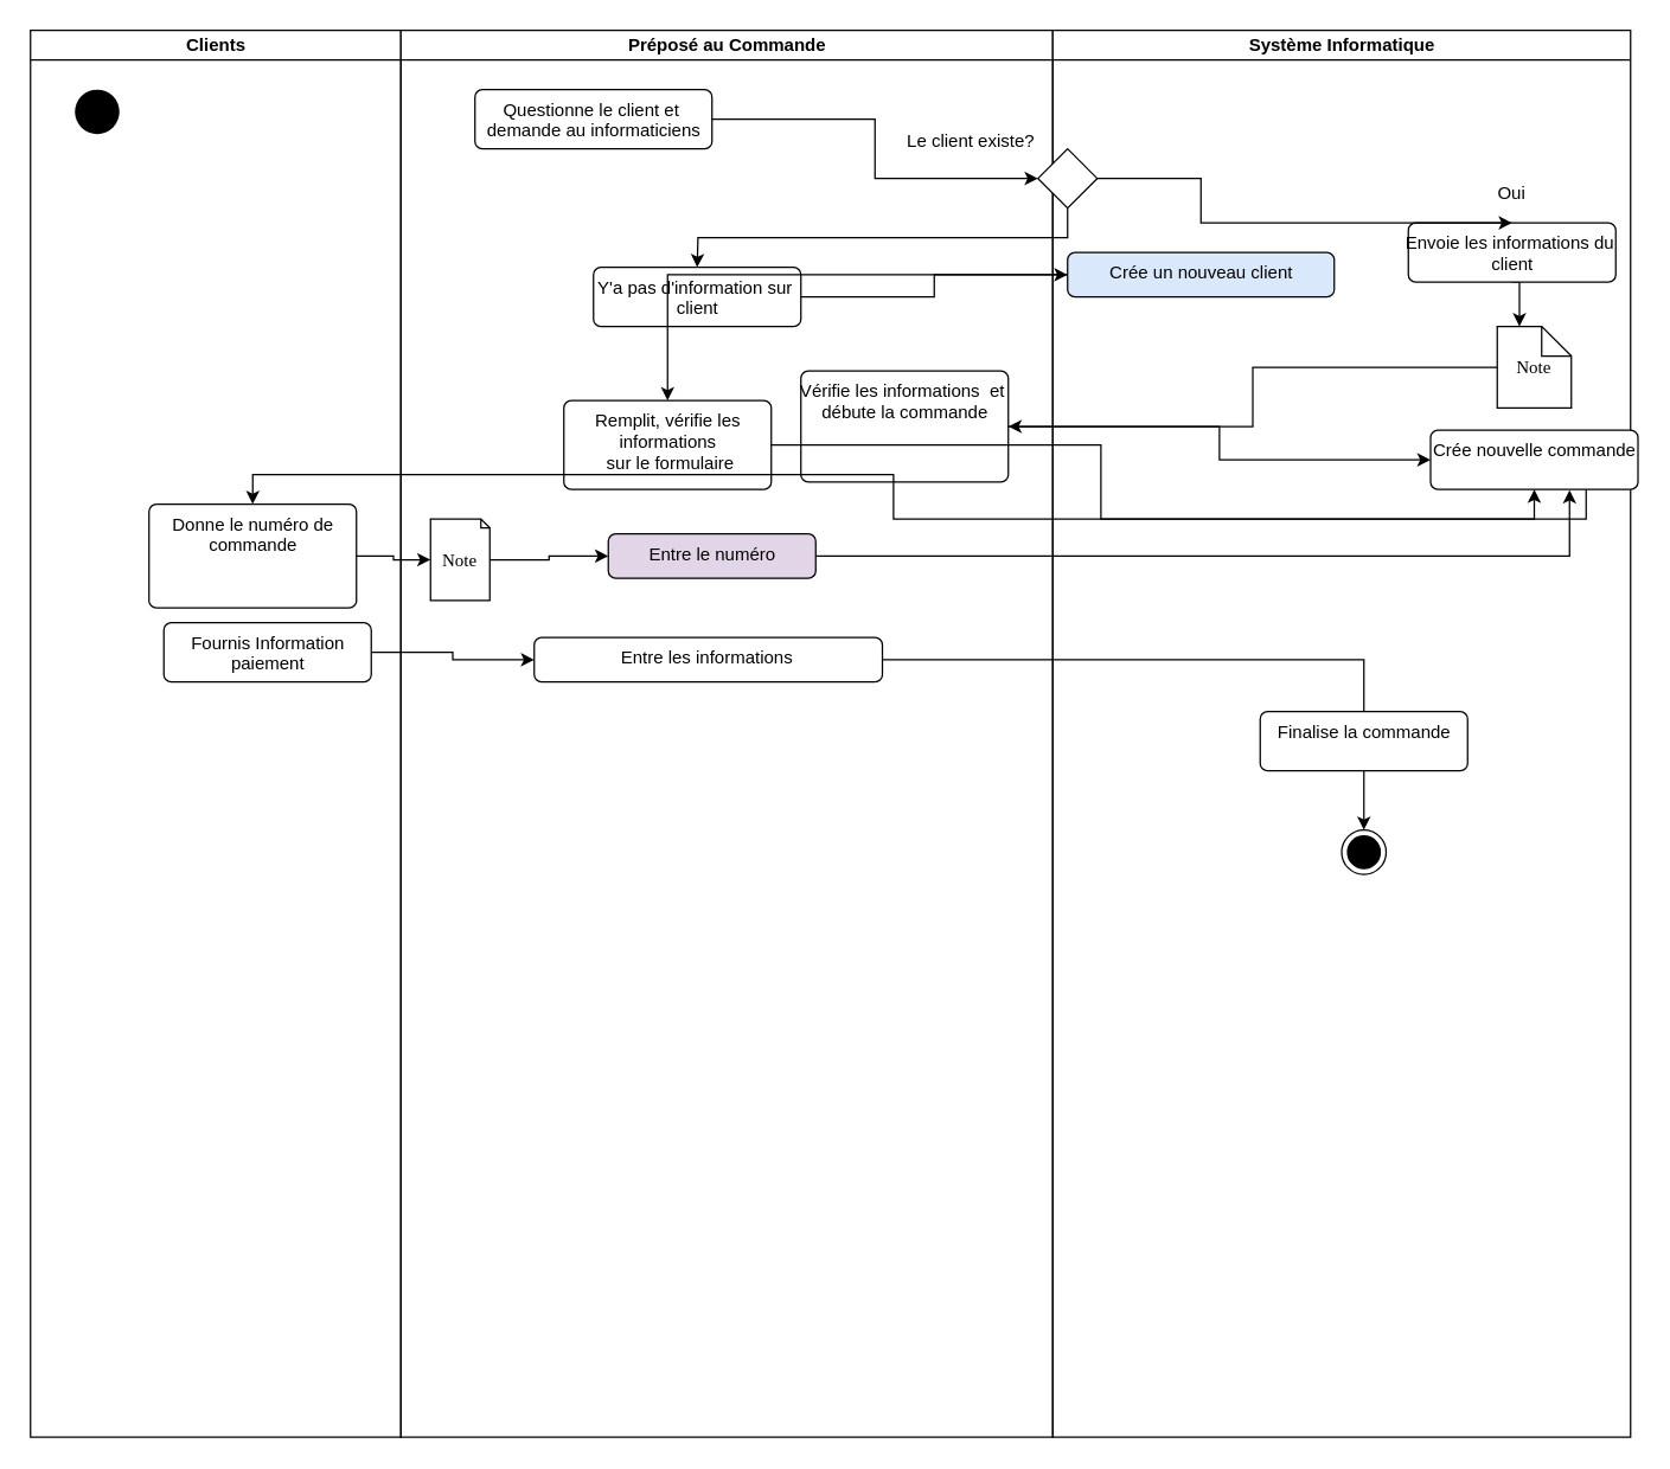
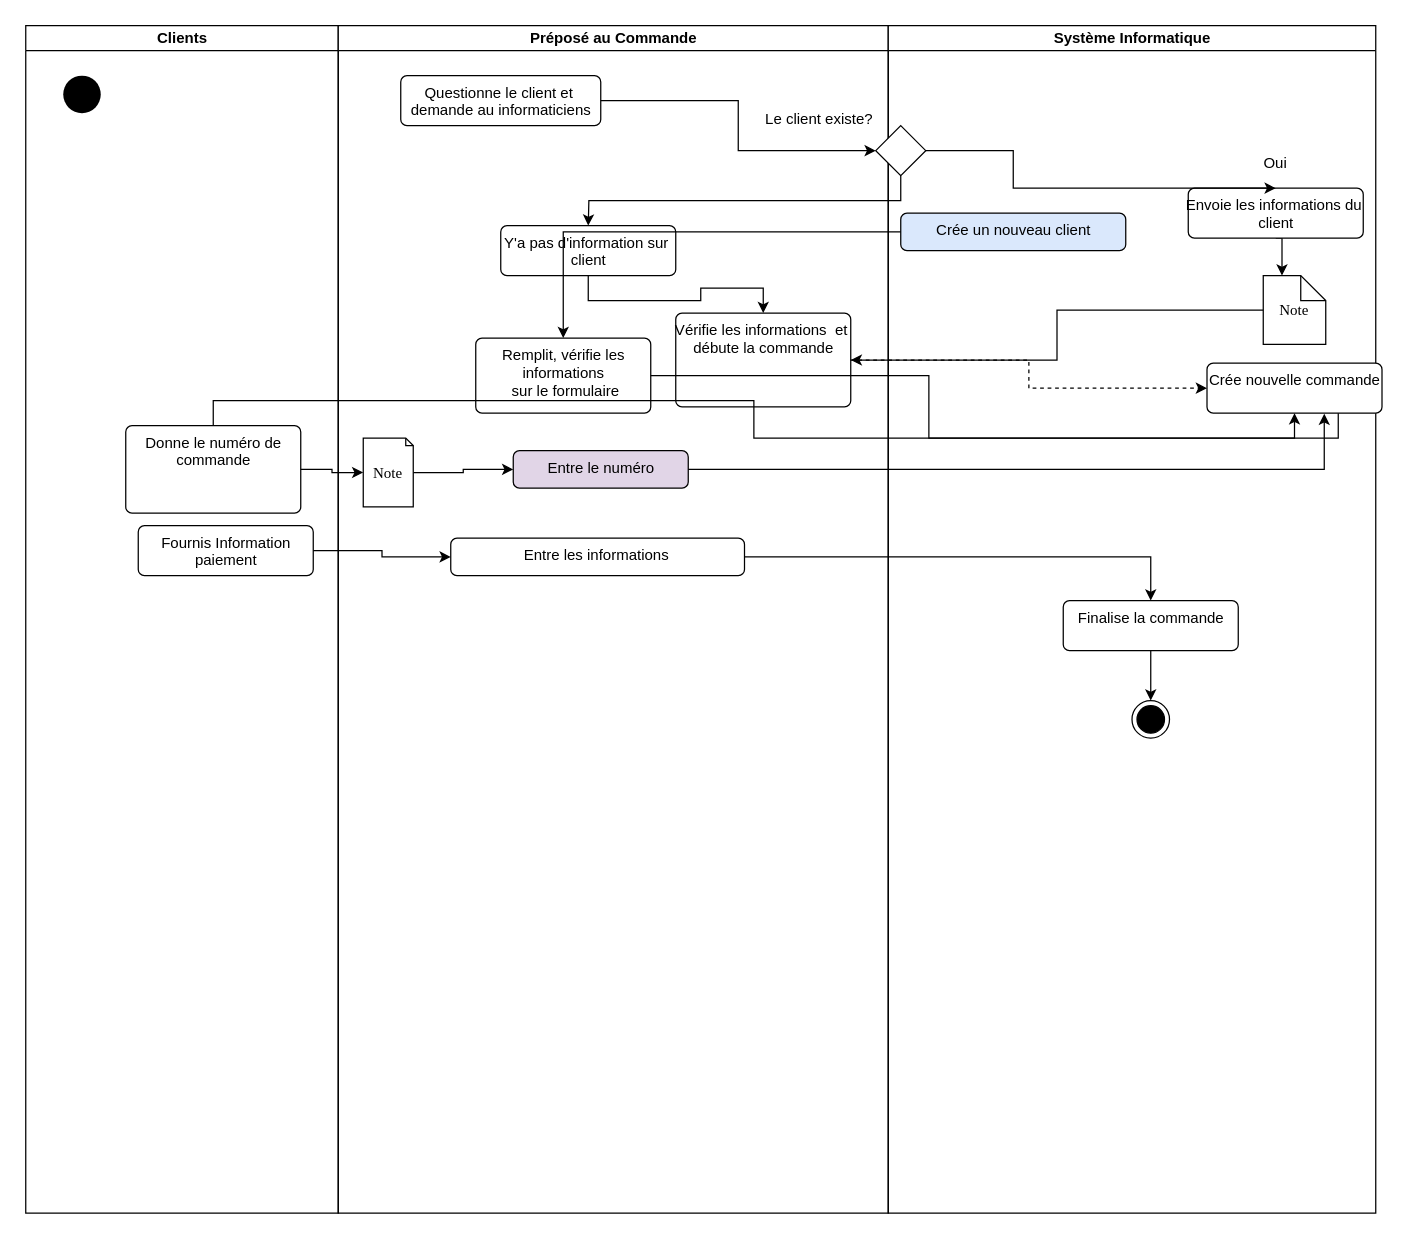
- <mxCell id="32" style="edgeStyle=orthogonalEdgeStyle;rounded=0;orthogonalLoop=1;jettySize=auto;html=1;entryX=0;entryY=0.5;entryDx=0;entryDy=0;" edge="1" parent="1" source="8" target="25"><mxGeometry relative="1" as="geometry" /></mxCell>
+ <mxCell id="32" style="edgeStyle=orthogonalEdgeStyle;rounded=0;orthogonalLoop=1;jettySize=auto;html=1;" edge="1" parent="1" source="8" target="9"><mxGeometry relative="1" as="geometry" /></mxCell>
- <mxCell id="31" style="edgeStyle=orthogonalEdgeStyle;rounded=0;orthogonalLoop=1;jettySize=auto;html=1;entryX=0;entryY=0.5;entryDx=0;entryDy=0;" edge="1" parent="1" source="9" target="24"><mxGeometry relative="1" as="geometry" /></mxCell>
+ <mxCell id="31" style="edgeStyle=orthogonalEdgeStyle;rounded=0;orthogonalLoop=1;jettySize=auto;html=1;entryX=0;entryY=0.5;entryDx=0;entryDy=0;dashed=1;" edge="1" parent="1" source="9" target="24"><mxGeometry relative="1" as="geometry" /></mxCell>
- <mxCell id="35" style="edgeStyle=orthogonalEdgeStyle;rounded=0;orthogonalLoop=1;jettySize=auto;html=1;exitX=0.75;exitY=1;exitDx=0;exitDy=0;" edge="1" parent="1" source="24" target="4"><mxGeometry relative="1" as="geometry" /></mxCell>
+ <mxCell id="35" style="edgeStyle=orthogonalEdgeStyle;rounded=0;orthogonalLoop=1;jettySize=auto;html=1;exitX=0.75;exitY=1;exitDx=0;exitDy=0;endArrow=none;" edge="1" parent="1" source="24" target="4"><mxGeometry relative="1" as="geometry" /></mxCell>
- <mxCell id="39" style="edgeStyle=orthogonalEdgeStyle;rounded=0;orthogonalLoop=1;jettySize=auto;html=1;exitX=1;exitY=0.5;exitDx=0;exitDy=0;endArrow=none;" edge="1" parent="1" source="15" target="27"><mxGeometry relative="1" as="geometry" /></mxCell>
+ <mxCell id="39" style="edgeStyle=orthogonalEdgeStyle;rounded=0;orthogonalLoop=1;jettySize=auto;html=1;exitX=1;exitY=0.5;exitDx=0;exitDy=0;" edge="1" parent="1" source="15" target="27"><mxGeometry relative="1" as="geometry" /></mxCell>
